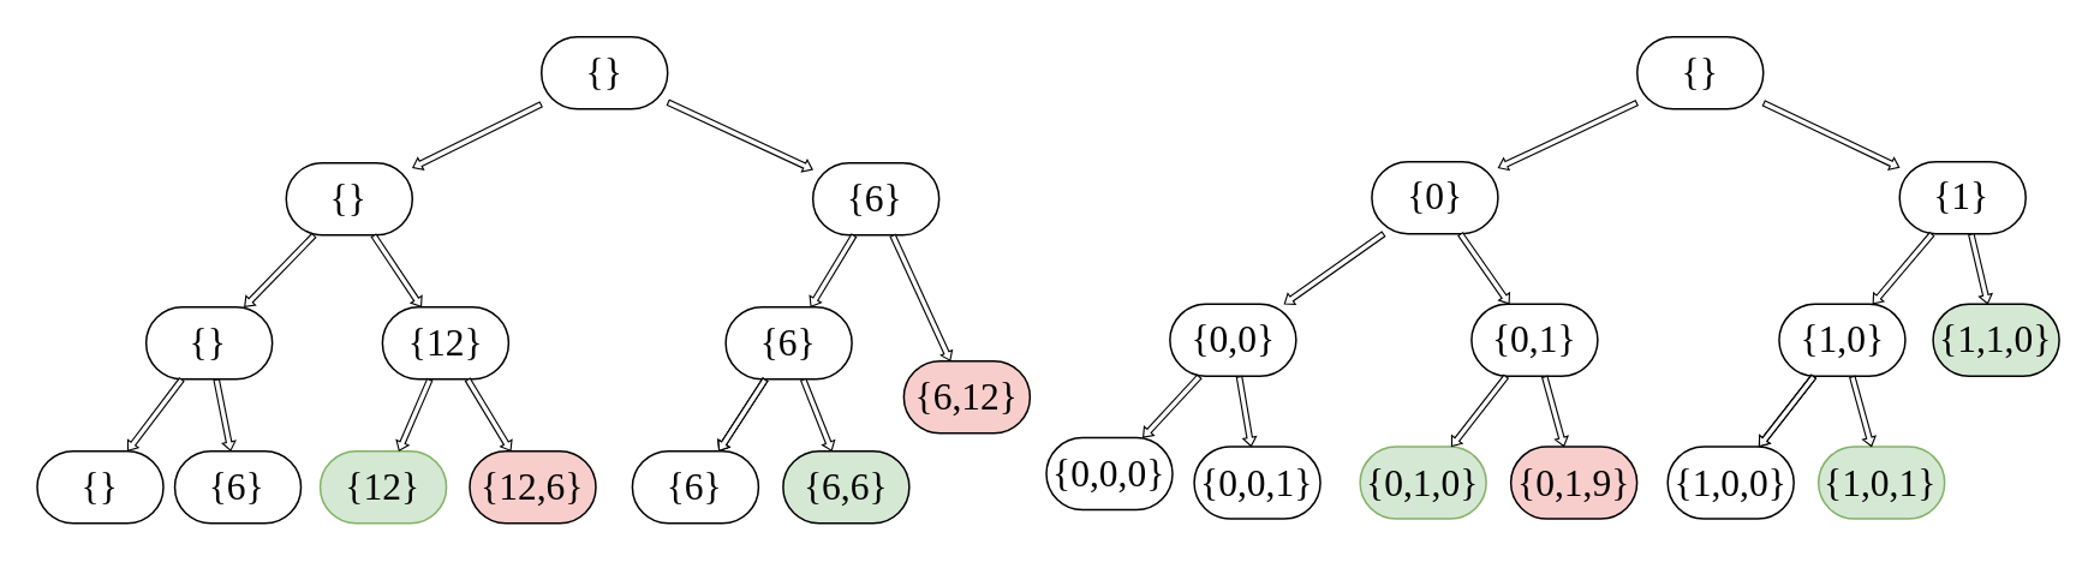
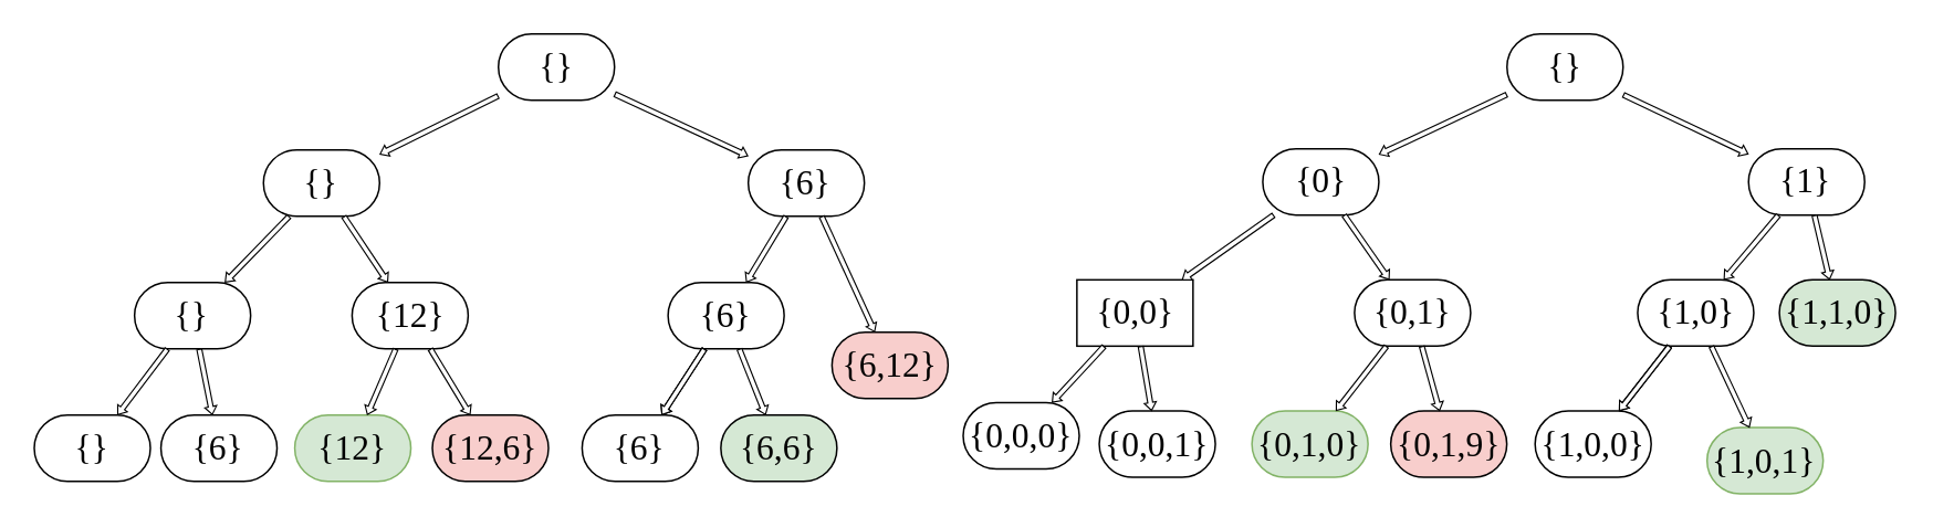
- <mxCell id="7" value="{0,0}" style="rounded=1;whiteSpace=wrap;html=1;fontSize=21;fontFamily=Times New Roman;strokeColor=default;shadow=0;arcSize=50;backgroundOutline=0;comic=0;container=0;" vertex="1" parent="1"><mxGeometry x="648.574" y="168.393" width="70" height="40" as="geometry" /></mxCell>
+ <mxCell id="7" value="{0,0}" style="whiteSpace=wrap;html=1;fontSize=21;fontFamily=Times New Roman;strokeColor=default;shadow=0;arcSize=50;backgroundOutline=0;comic=0;container=0;rounded=0;" vertex="1" parent="1"><mxGeometry x="648.574" y="168.393" width="70" height="40" as="geometry" /></mxCell>
- <mxCell id="21" value="{1,0,1}" style="rounded=1;whiteSpace=wrap;html=1;fontSize=21;fontFamily=Times New Roman;strokeColor=#82b366;shadow=0;arcSize=50;fillColor=#d5e8d4;backgroundOutline=0;comic=0;container=0;" vertex="1" parent="1"><mxGeometry x="1008.465" y="247.536" width="70" height="40" as="geometry" /></mxCell>
+ <mxCell id="21" value="{1,0,1}" style="rounded=1;whiteSpace=wrap;html=1;fontSize=21;fontFamily=Times New Roman;strokeColor=#82b366;shadow=0;arcSize=50;fillColor=#d5e8d4;backgroundOutline=0;comic=0;container=0;" vertex="1" parent="1"><mxGeometry x="1028.465" y="257.536" width="70" height="40" as="geometry" /></mxCell>
